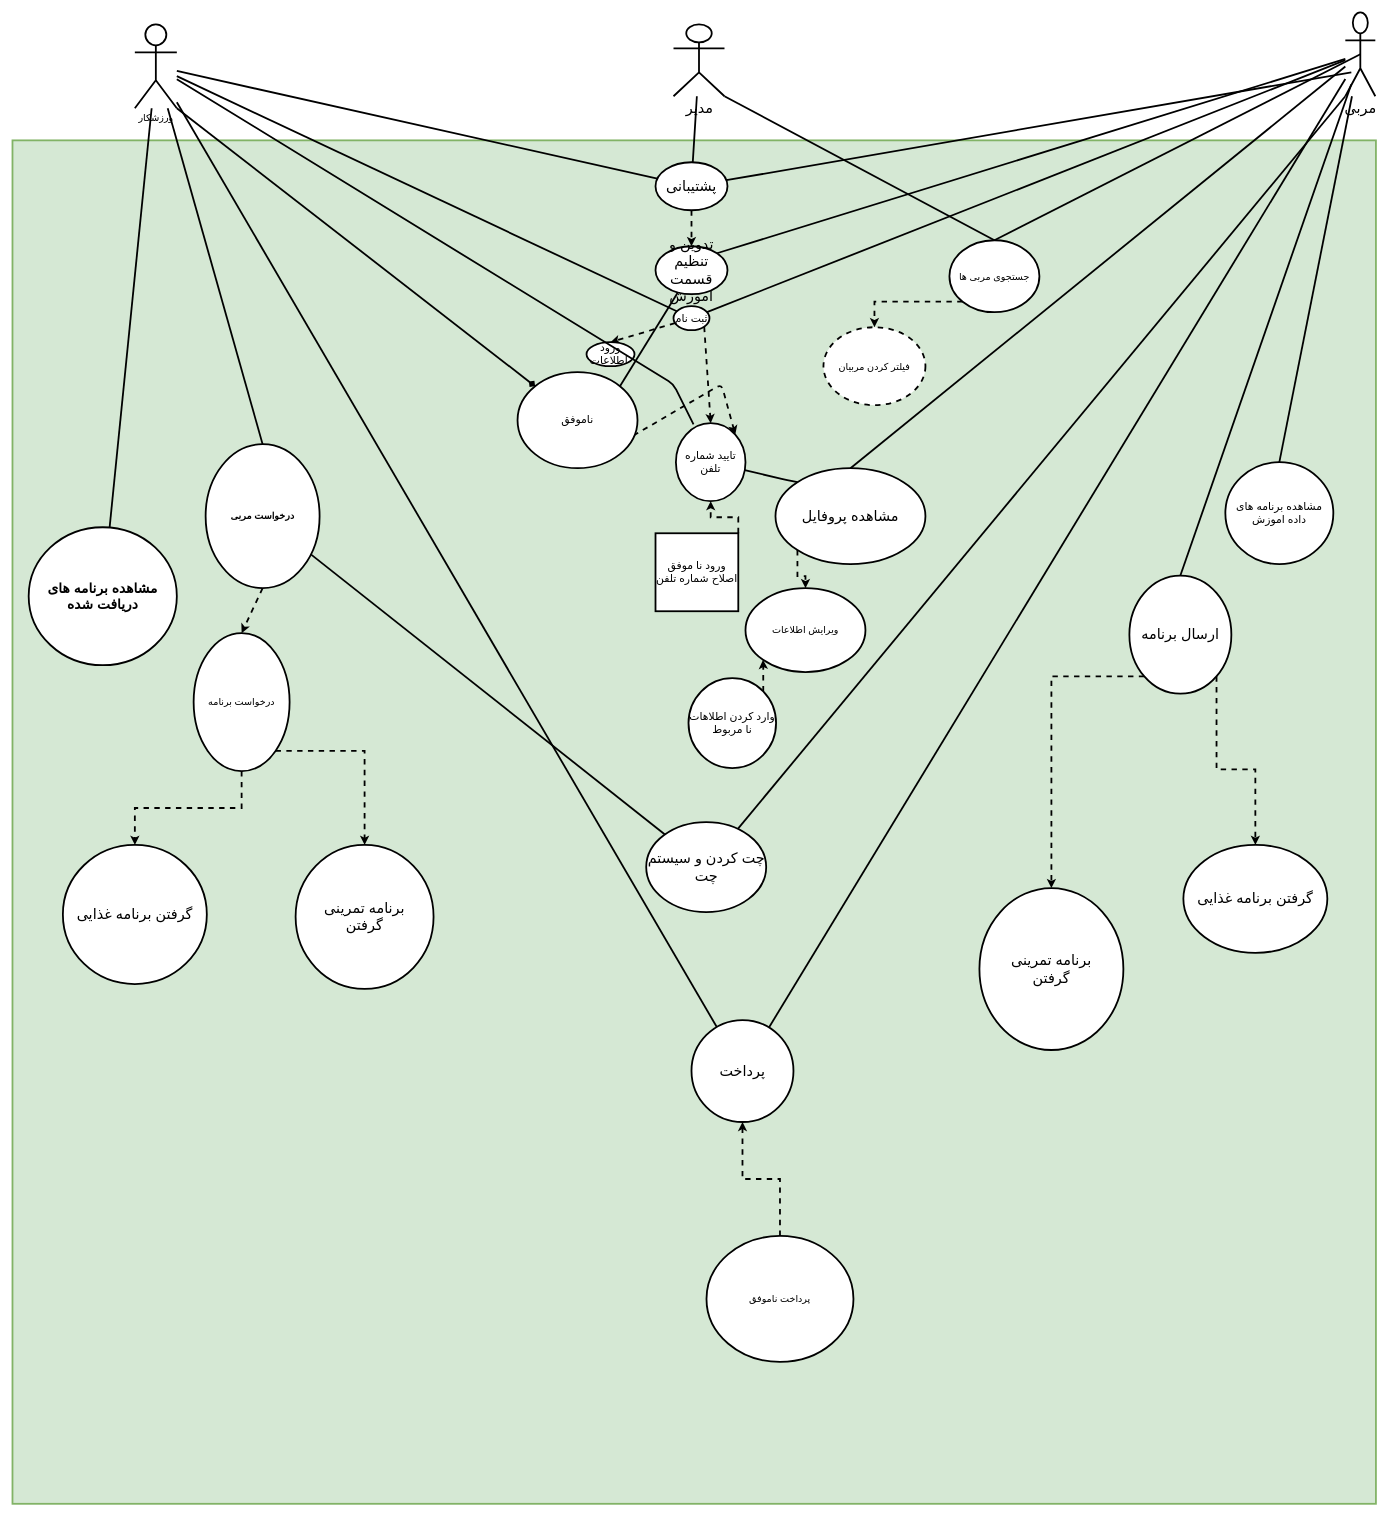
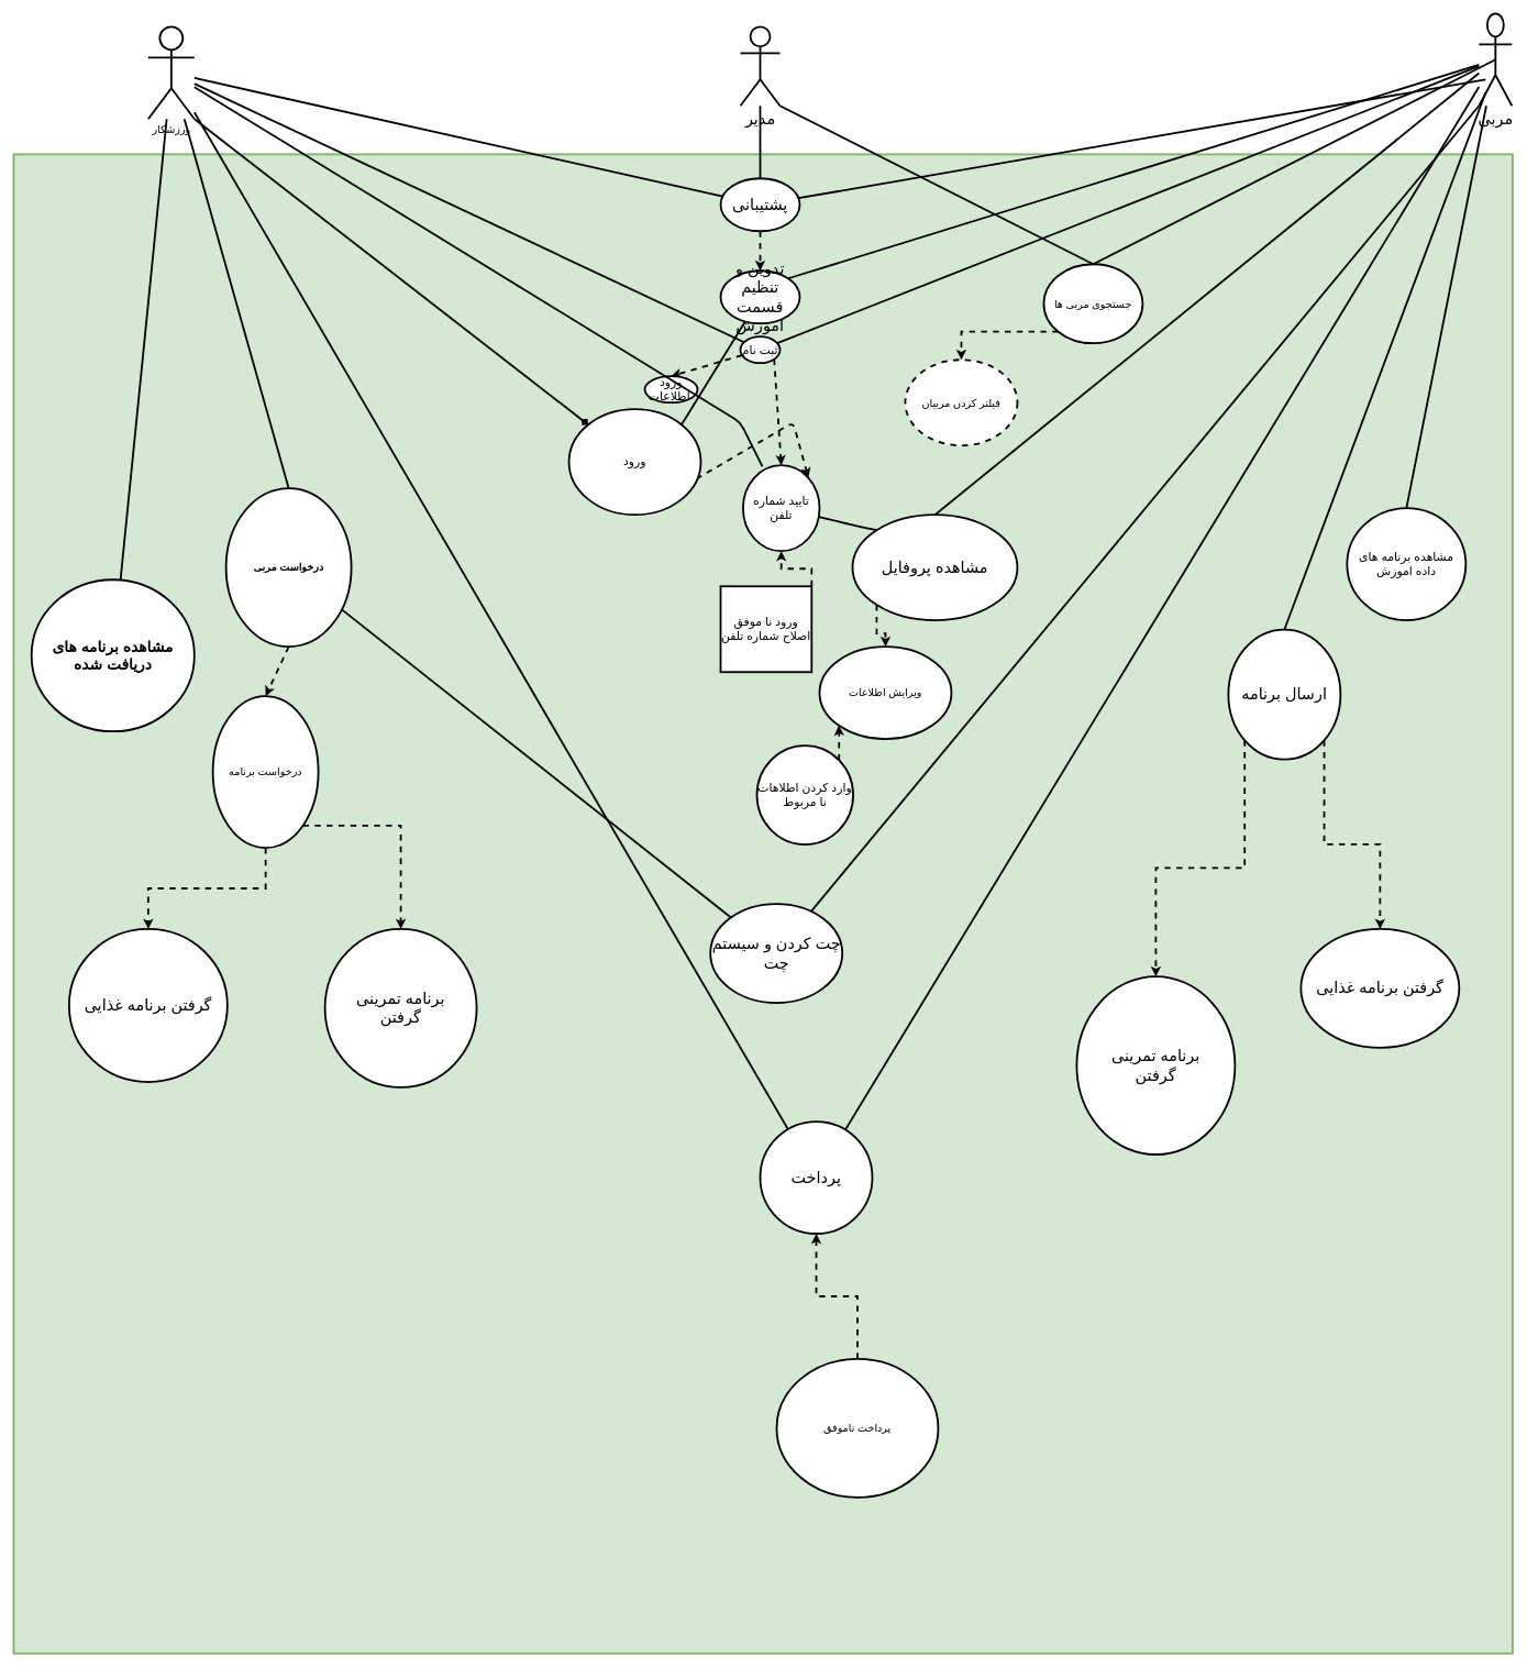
- <mxCell id="4" value="&lt;font style=&quot;font-size: 24px&quot;&gt;مدیر&lt;/font&gt;" style="shape=umlActor;verticalLabelPosition=bottom;labelBackgroundColor=#ffffff;verticalAlign=top;html=1;outlineConnect=0;strokeWidth=3;" parent="1" vertex="1"><mxGeometry x="1122" y="40" width="85" height="120" as="geometry" /></mxCell>
+ <mxCell id="4" value="&lt;font style=&quot;font-size: 24px&quot;&gt;مدیر&lt;/font&gt;" style="shape=umlActor;verticalLabelPosition=bottom;labelBackgroundColor=#ffffff;verticalAlign=top;html=1;outlineConnect=0;strokeWidth=3;" parent="1" vertex="1"><mxGeometry x="1122" y="40" width="60" height="120" as="geometry" /></mxCell>
- <mxCell id="61" value="&lt;font style=&quot;font-size: 18px&quot;&gt;ناموفق&lt;/font&gt;" style="ellipse;whiteSpace=wrap;html=1;strokeWidth=3;" parent="1" vertex="1"><mxGeometry x="862" y="620" width="200" height="160" as="geometry" /></mxCell>
+ <mxCell id="61" value="&lt;font style=&quot;font-size: 18px&quot;&gt;ورود&lt;/font&gt;" style="ellipse;whiteSpace=wrap;html=1;strokeWidth=3;" parent="1" vertex="1"><mxGeometry x="862" y="620" width="200" height="160" as="geometry" /></mxCell>
- <mxCell id="41" value="&lt;font style=&quot;font-size: 24px&quot;&gt;ارسال برنامه&lt;/font&gt;" style="ellipse;whiteSpace=wrap;html=1;strokeWidth=3;" parent="1" vertex="1"><mxGeometry x="1882" y="959" width="170" height="197" as="geometry" /></mxCell>
+ <mxCell id="41" value="&lt;font style=&quot;font-size: 24px&quot;&gt;ارسال برنامه&lt;/font&gt;" style="ellipse;whiteSpace=wrap;html=1;strokeWidth=3;" parent="1" vertex="1"><mxGeometry x="1862" y="954" width="170" height="197" as="geometry" /></mxCell>
